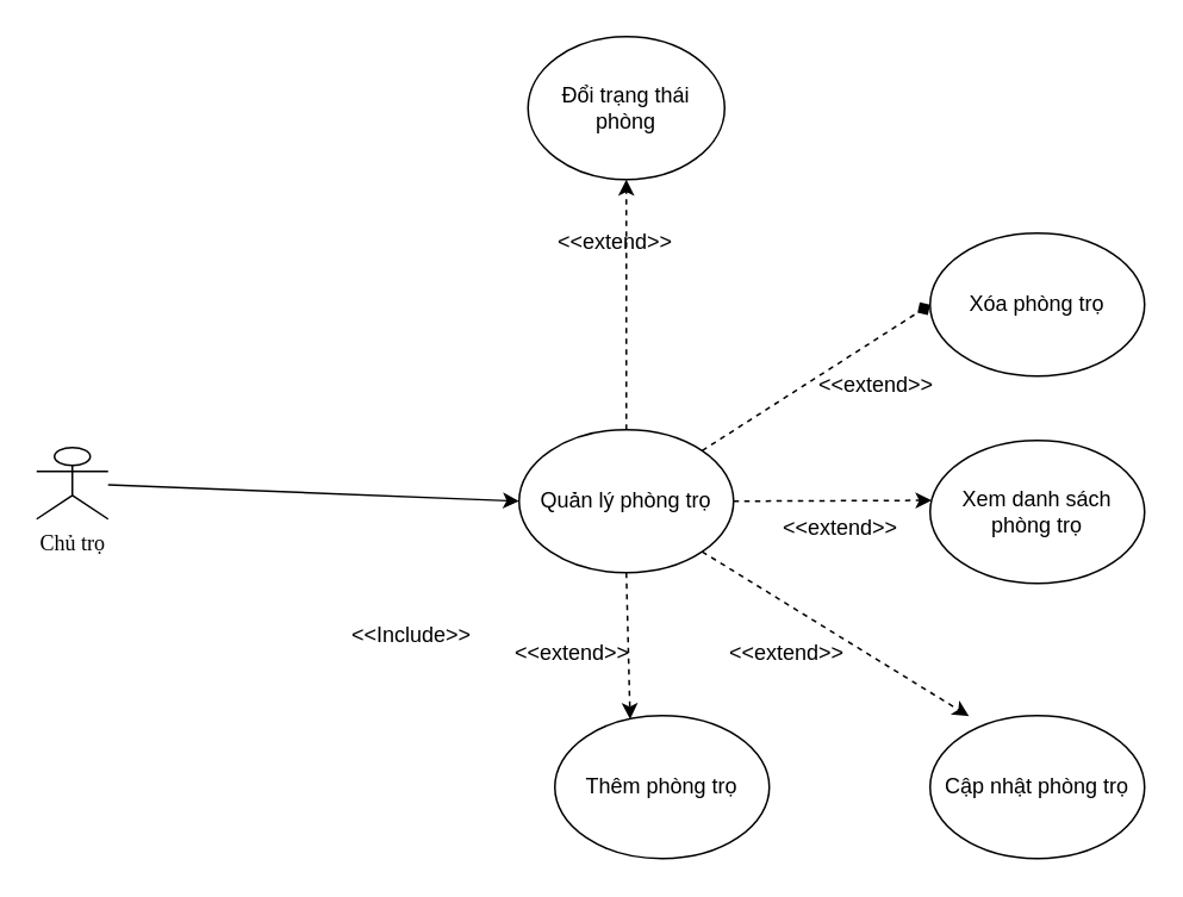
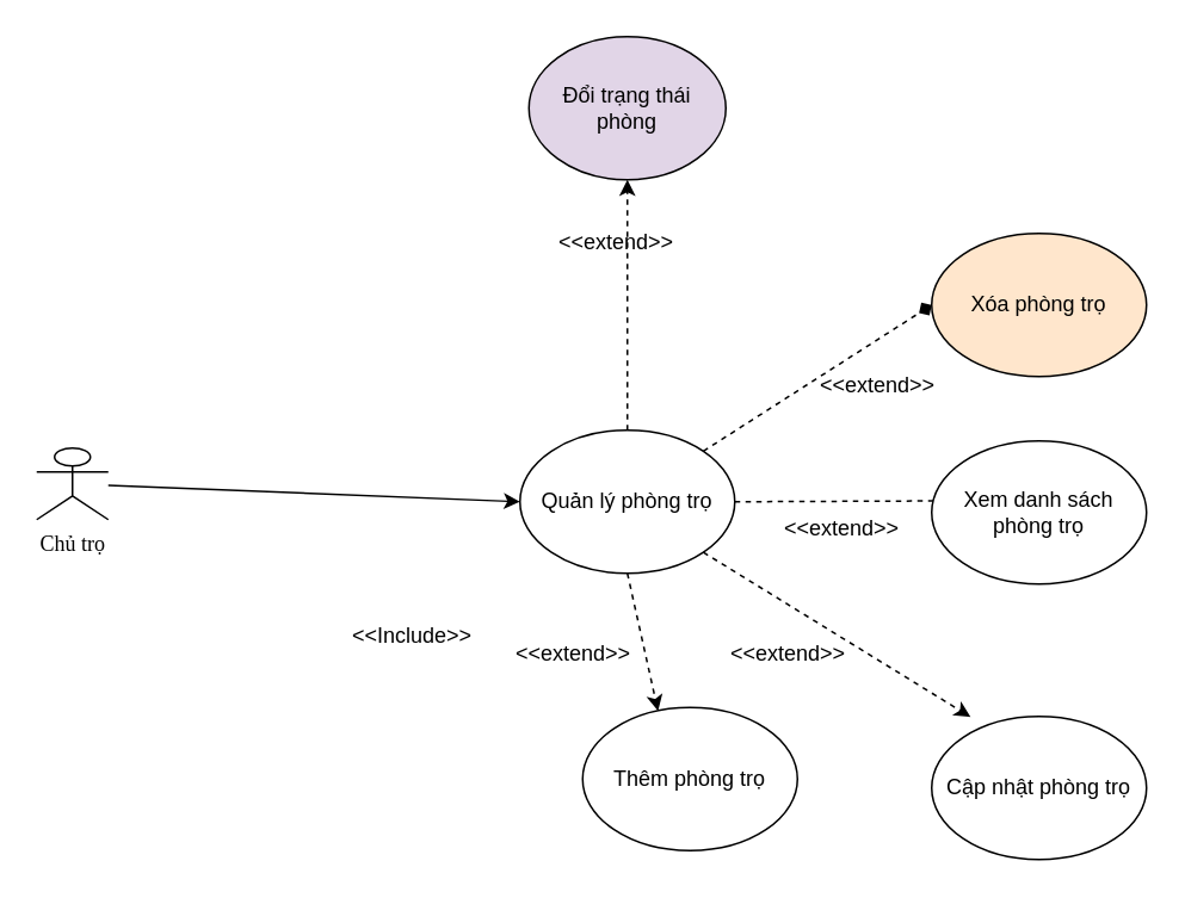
- <mxCell id="18" value="Đổi trạng thái phòng" style="ellipse;whiteSpace=wrap;html=1;" vertex="1" parent="1"><mxGeometry x="295" y="20" width="110" height="80" as="geometry" /></mxCell>
+ <mxCell id="18" value="Đổi trạng thái phòng" style="ellipse;whiteSpace=wrap;html=1;fillColor=#e1d5e7;" vertex="1" parent="1"><mxGeometry x="295" y="20" width="110" height="80" as="geometry" /></mxCell>
- <mxCell id="7" value="Xóa phòng trọ" style="ellipse;whiteSpace=wrap;html=1;" vertex="1" parent="1"><mxGeometry x="520" y="130" width="120" height="80" as="geometry" /></mxCell>
+ <mxCell id="7" value="Xóa phòng trọ" style="ellipse;whiteSpace=wrap;html=1;fillColor=#ffe6cc;" vertex="1" parent="1"><mxGeometry x="520" y="130" width="120" height="80" as="geometry" /></mxCell>
- <mxCell id="12" value="" style="endArrow=classic;html=1;rounded=0;dashed=1;entryX=0.007;entryY=0.419;entryDx=0;entryDy=0;entryPerimeter=0;exitX=1;exitY=0.5;exitDx=0;exitDy=0;" edge="1" parent="1" source="3" target="6"><mxGeometry width="50" height="50" relative="1" as="geometry"><mxPoint x="370" y="340" as="sourcePoint" /><mxPoint x="372" y="422" as="targetPoint" /></mxGeometry></mxCell>
+ <mxCell id="12" value="" style="endArrow=none;html=1;rounded=0;dashed=1;entryX=0.007;entryY=0.419;entryDx=0;entryDy=0;entryPerimeter=0;exitX=1;exitY=0.5;exitDx=0;exitDy=0;" edge="1" parent="1" source="3" target="6"><mxGeometry width="50" height="50" relative="1" as="geometry"><mxPoint x="370" y="340" as="sourcePoint" /><mxPoint x="372" y="422" as="targetPoint" /></mxGeometry></mxCell>
- <mxCell id="4" value="Thêm phòng trọ" style="ellipse;whiteSpace=wrap;html=1;" vertex="1" parent="1"><mxGeometry x="310" y="400" width="120" height="80" as="geometry" /></mxCell>
+ <mxCell id="4" value="Thêm phòng trọ" style="ellipse;whiteSpace=wrap;html=1;" vertex="1" parent="1"><mxGeometry x="325" y="395" width="120" height="80" as="geometry" /></mxCell>
